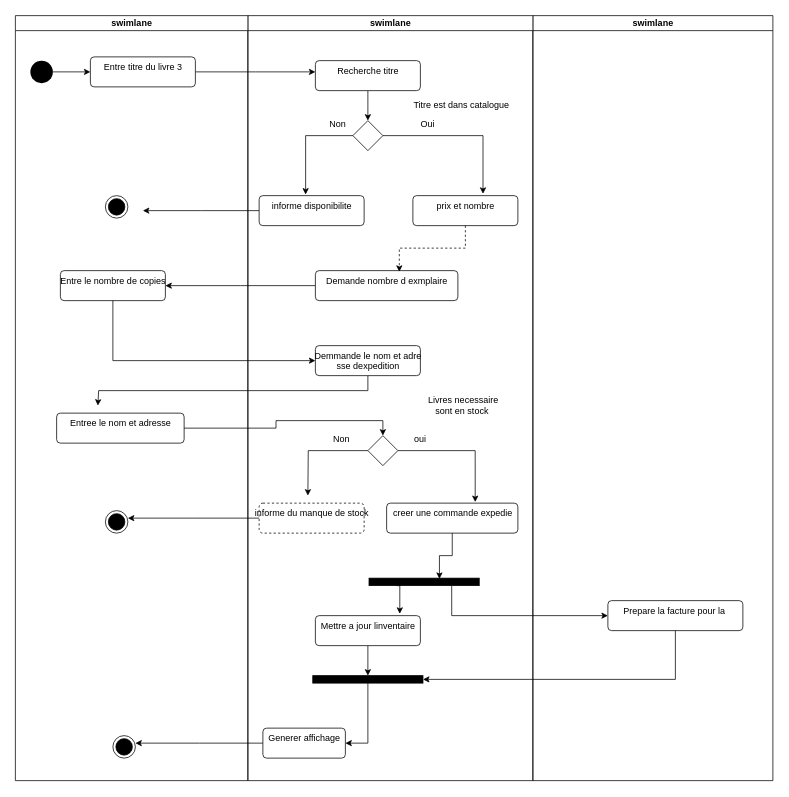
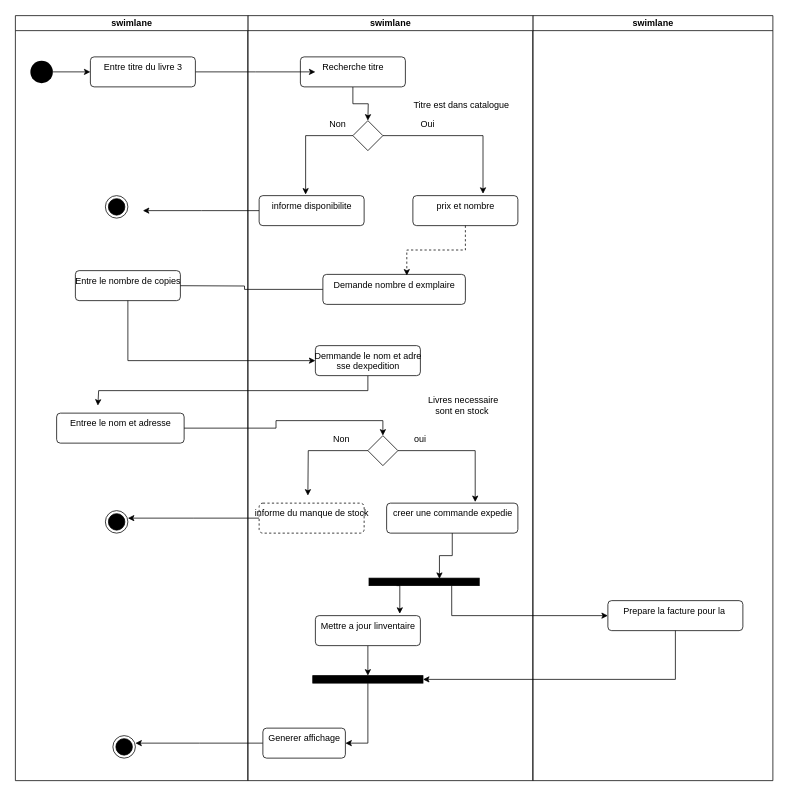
- <mxCell id="6" value="Recherche titre" style="html=1;align=center;verticalAlign=top;rounded=1;absoluteArcSize=1;arcSize=10;dashed=0;" vertex="1" parent="4"><mxGeometry x="90" y="60" width="140" height="40" as="geometry" /></mxCell>
+ <mxCell id="6" value="Recherche titre" style="html=1;align=center;verticalAlign=top;rounded=1;absoluteArcSize=1;arcSize=10;dashed=0;" vertex="1" parent="4"><mxGeometry x="70" y="55" width="140" height="40" as="geometry" /></mxCell>
- <mxCell id="45" value="Entre le nombre de copies" style="html=1;align=center;verticalAlign=top;rounded=1;absoluteArcSize=1;arcSize=10;dashed=0;" vertex="1" parent="39"><mxGeometry x="60" y="340" width="140" height="40" as="geometry" /></mxCell>
+ <mxCell id="45" value="Entre le nombre de copies" style="html=1;align=center;verticalAlign=top;rounded=1;absoluteArcSize=1;arcSize=10;dashed=0;" vertex="1" parent="39"><mxGeometry x="80" y="340" width="140" height="40" as="geometry" /></mxCell>
- <mxCell id="12" value="Demande nombre d exmplaire" style="html=1;align=center;verticalAlign=top;rounded=1;absoluteArcSize=1;arcSize=10;dashed=0;" vertex="1" parent="4"><mxGeometry x="90" y="340" width="190" height="40" as="geometry" /></mxCell>
+ <mxCell id="12" value="Demande nombre d exmplaire" style="html=1;align=center;verticalAlign=top;rounded=1;absoluteArcSize=1;arcSize=10;dashed=0;" vertex="1" parent="4"><mxGeometry x="100" y="345" width="190" height="40" as="geometry" /></mxCell>
